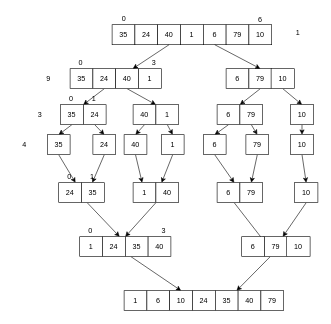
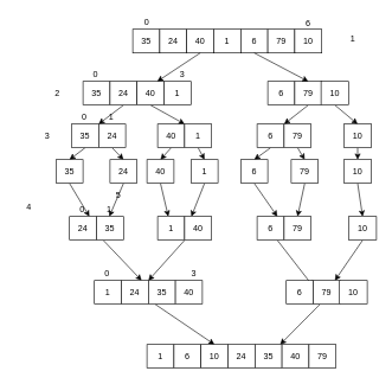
- <mxCell id="55" value="9" style="text;html=1;strokeColor=none;fillColor=none;align=center;verticalAlign=middle;whiteSpace=wrap;rounded=0;" vertex="1" parent="1"><mxGeometry x="60" y="120.66" width="40" height="20" as="geometry" /></mxCell>
+ <mxCell id="55" value="2" style="text;html=1;strokeColor=none;fillColor=none;align=center;verticalAlign=middle;whiteSpace=wrap;rounded=0;" vertex="1" parent="1"><mxGeometry x="60" y="120.66" width="40" height="20" as="geometry" /></mxCell>
- <mxCell id="57" value="4" style="text;html=1;strokeColor=none;fillColor=none;align=center;verticalAlign=middle;whiteSpace=wrap;rounded=0;" vertex="1" parent="1"><mxGeometry x="20" y="230.67" width="40" height="20" as="geometry" /></mxCell>
+ <mxCell id="57" value="4" style="text;html=1;strokeColor=none;fillColor=none;align=center;verticalAlign=middle;whiteSpace=wrap;rounded=0;" vertex="1" parent="1"><mxGeometry x="20" y="280.67" width="40" height="20" as="geometry" /></mxCell>
+ <mxCell id="58" value="5" style="text;html=1;strokeColor=none;fillColor=none;align=center;verticalAlign=middle;whiteSpace=wrap;rounded=0;" vertex="1" parent="1"><mxGeometry x="146" y="264" width="40" height="20" as="geometry" /></mxCell>
